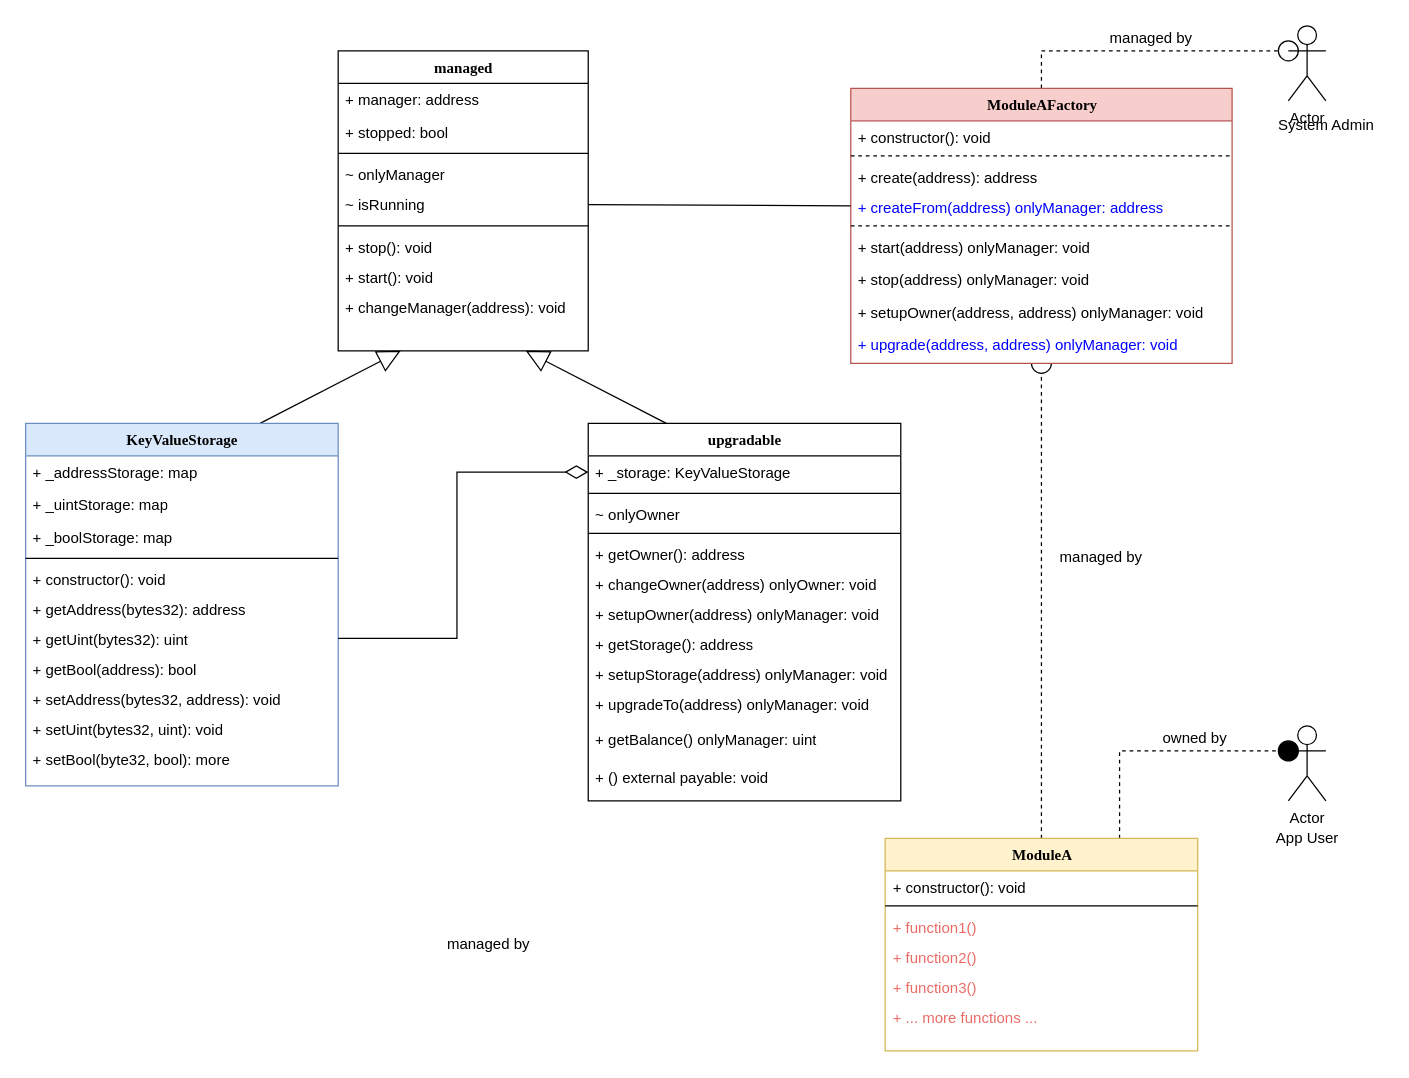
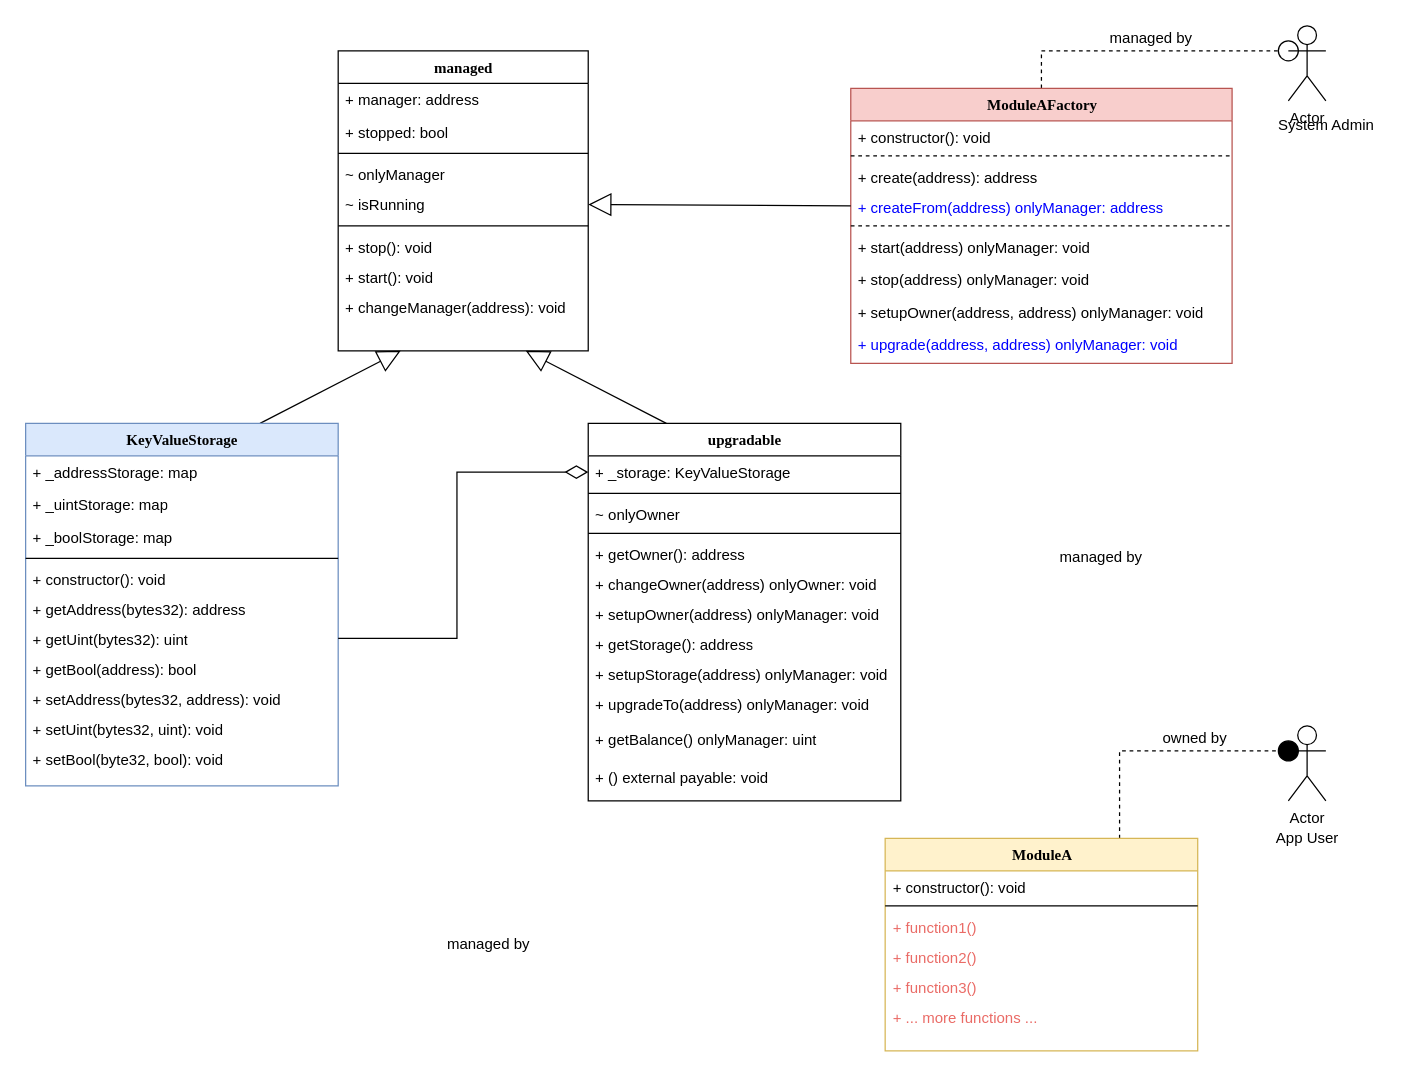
- <mxCell id="60" style="edgeStyle=none;rounded=0;orthogonalLoop=1;jettySize=auto;html=1;entryX=1;entryY=0.5;entryDx=0;entryDy=0;startSize=16;endArrow=none;endFill=0;endSize=16;exitX=0;exitY=0.5;exitDx=0;exitDy=0;" parent="1" source="54" target="7" edge="1"><mxGeometry relative="1" as="geometry"><mxPoint x="660" y="160" as="sourcePoint" /></mxGeometry></mxCell>
+ <mxCell id="60" style="edgeStyle=none;rounded=0;orthogonalLoop=1;jettySize=auto;html=1;entryX=1;entryY=0.5;entryDx=0;entryDy=0;startSize=16;endArrow=block;endFill=0;endSize=16;exitX=0;exitY=0.5;exitDx=0;exitDy=0;" parent="1" source="54" target="7" edge="1"><mxGeometry relative="1" as="geometry"><mxPoint x="660" y="160" as="sourcePoint" /></mxGeometry></mxCell>
- <mxCell id="40" style="edgeStyle=orthogonalEdgeStyle;rounded=0;orthogonalLoop=1;jettySize=auto;html=1;exitX=0.5;exitY=0;exitDx=0;exitDy=0;entryX=0.5;entryY=1;entryDx=0;entryDy=0;dashed=1;startArrow=none;startFill=0;startSize=16;endArrow=oval;endFill=0;endSize=16;fontColor=#EA6B66;" parent="1" source="42" target="50" edge="1"><mxGeometry relative="1" as="geometry" /></mxCell>
- <mxCell id="38" value="+ setBool(byte32, bool): more" style="text;html=1;strokeColor=none;fillColor=none;align=left;verticalAlign=top;spacingLeft=4;spacingRight=4;whiteSpace=wrap;overflow=hidden;rotatable=0;points=[[0,0.5],[1,0.5]];portConstraint=eastwest;" parent="27" vertex="1"><mxGeometry y="256" width="250" height="28" as="geometry" /></mxCell>
+ <mxCell id="38" value="+ setBool(byte32, bool): void" style="text;html=1;strokeColor=none;fillColor=none;align=left;verticalAlign=top;spacingLeft=4;spacingRight=4;whiteSpace=wrap;overflow=hidden;rotatable=0;points=[[0,0.5],[1,0.5]];portConstraint=eastwest;" parent="27" vertex="1"><mxGeometry y="256" width="250" height="28" as="geometry" /></mxCell>
